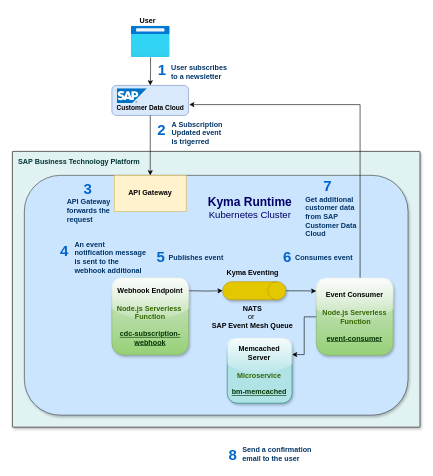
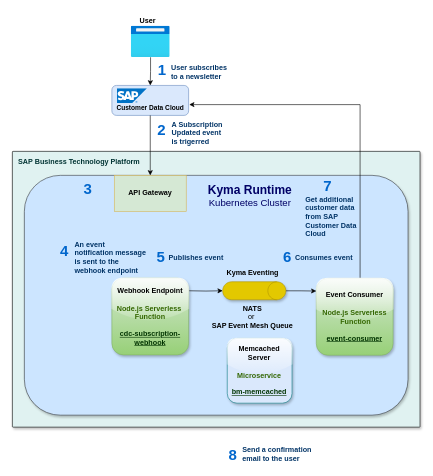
- <mxCell id="14" value="&lt;b&gt;API Gateway&lt;/b&gt;" style="rounded=0;whiteSpace=wrap;html=1;fillColor=#fff2cc;strokeColor=#d6b656;" parent="1" vertex="1"><mxGeometry x="190" y="292" width="120" height="60" as="geometry" /></mxCell>
+ <mxCell id="14" value="&lt;b&gt;API Gateway&lt;/b&gt;" style="rounded=0;whiteSpace=wrap;html=1;fillColor=#d5e8d4;strokeColor=#d6b656;" parent="1" vertex="1"><mxGeometry x="190" y="292" width="120" height="60" as="geometry" /></mxCell>
- <mxCell id="30" value="&lt;font color=&quot;#000066&quot;&gt;&lt;span style=&quot;font-size: 20px&quot;&gt;&lt;b&gt;Kyma Runtime&lt;br&gt;&lt;/b&gt;&lt;/span&gt;&lt;font style=&quot;font-size: 16px&quot;&gt;Kubernetes Cluster&lt;/font&gt;&lt;/font&gt;" style="text;html=1;strokeColor=none;fillColor=none;align=center;verticalAlign=middle;whiteSpace=wrap;rounded=0;shadow=1;glass=0;sketch=0;" parent="1" vertex="1"><mxGeometry x="334" y="318" width="165" height="55" as="geometry" /></mxCell>
+ <mxCell id="30" value="&lt;font color=&quot;#000066&quot;&gt;&lt;span style=&quot;font-size: 20px&quot;&gt;&lt;b&gt;Kyma Runtime&lt;br&gt;&lt;/b&gt;&lt;/span&gt;&lt;font style=&quot;font-size: 16px&quot;&gt;Kubernetes Cluster&lt;/font&gt;&lt;/font&gt;" style="text;html=1;strokeColor=none;fillColor=none;align=center;verticalAlign=middle;whiteSpace=wrap;rounded=0;shadow=1;glass=0;sketch=0;" parent="1" vertex="1"><mxGeometry x="334" y="298" width="165" height="55" as="geometry" /></mxCell>
- <mxCell id="17" value="&lt;b&gt;&lt;font color=&quot;#003366&quot;&gt;API Gateway forwards the request&lt;/font&gt;&lt;/b&gt;" style="text;html=1;strokeColor=none;fillColor=none;align=left;verticalAlign=middle;whiteSpace=wrap;rounded=0;" parent="1" vertex="1"><mxGeometry x="108.5" y="332" width="75" height="38.5" as="geometry" /></mxCell>
- <mxCell id="19" value="&lt;font style=&quot;&quot; color=&quot;#003366&quot;&gt;&lt;b&gt;An event notification&amp;nbsp;message is sent to the webhook additional&lt;/b&gt;&lt;/font&gt;" style="text;html=1;strokeColor=none;fillColor=none;align=left;verticalAlign=middle;whiteSpace=wrap;rounded=0;" parent="1" vertex="1"><mxGeometry x="121.5" y="402" width="117.5" height="53.14" as="geometry" /></mxCell>
+ <mxCell id="19" value="&lt;font style=&quot;&quot; color=&quot;#003366&quot;&gt;&lt;b&gt;An event notification&amp;nbsp;message is sent to the webhook endpoint&lt;/b&gt;&lt;/font&gt;" style="text;html=1;strokeColor=none;fillColor=none;align=left;verticalAlign=middle;whiteSpace=wrap;rounded=0;" parent="1" vertex="1"><mxGeometry x="121.5" y="402" width="117.5" height="53.14" as="geometry" /></mxCell>
- <mxCell id="6" style="edgeStyle=orthogonalEdgeStyle;rounded=0;orthogonalLoop=1;jettySize=auto;html=1;entryX=1;entryY=0.25;entryDx=0;entryDy=0;" edge="1" parent="1" source="7" target="38"><mxGeometry relative="1" as="geometry" /></mxCell>
- <mxCell id="38" value="&lt;font style=&quot;font-size: 12px&quot;&gt;&lt;b&gt;Memcached Server&lt;br&gt;&lt;br&gt;&lt;/b&gt;&lt;font color=&quot;#336600&quot;&gt;&lt;b&gt;Microservice&lt;br&gt;&lt;/b&gt;&lt;/font&gt;&lt;br&gt;&lt;/font&gt;&lt;font color=&quot;#003300&quot;&gt;&lt;b&gt;&lt;u&gt;bm-memcached&lt;/u&gt;&lt;/b&gt;&lt;/font&gt;" style="whiteSpace=wrap;html=1;aspect=fixed;rounded=1;shadow=1;strokeColor=#0e8088;fillColor=#b0e3e6;glass=1;sketch=0;" parent="1" vertex="1"><mxGeometry x="378.48" y="564" width="108" height="108" as="geometry" /></mxCell>
+ <mxCell id="38" value="&lt;font style=&quot;font-size: 12px&quot;&gt;&lt;b&gt;Memcached Server&lt;br&gt;&lt;br&gt;&lt;/b&gt;&lt;font color=&quot;#336600&quot;&gt;&lt;b&gt;Microservice&lt;br&gt;&lt;/b&gt;&lt;/font&gt;&lt;br&gt;&lt;/font&gt;&lt;font color=&quot;#003300&quot;&gt;&lt;b&gt;&lt;u&gt;bm-memcached&lt;/u&gt;&lt;/b&gt;&lt;/font&gt;" style="whiteSpace=wrap;html=1;aspect=fixed;rounded=1;shadow=1;strokeColor=#0e8088;fillColor=#dae8fc;glass=1;sketch=0;" parent="1" vertex="1"><mxGeometry x="378.48" y="564" width="108" height="108" as="geometry" /></mxCell>
